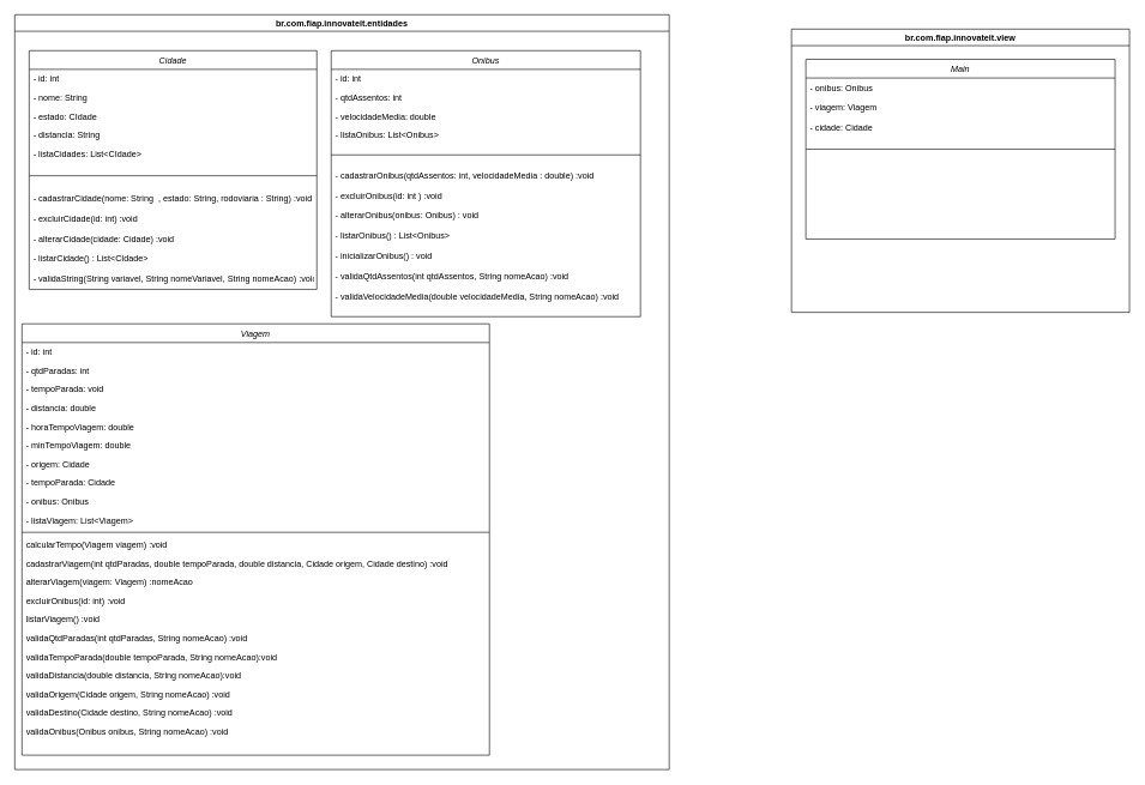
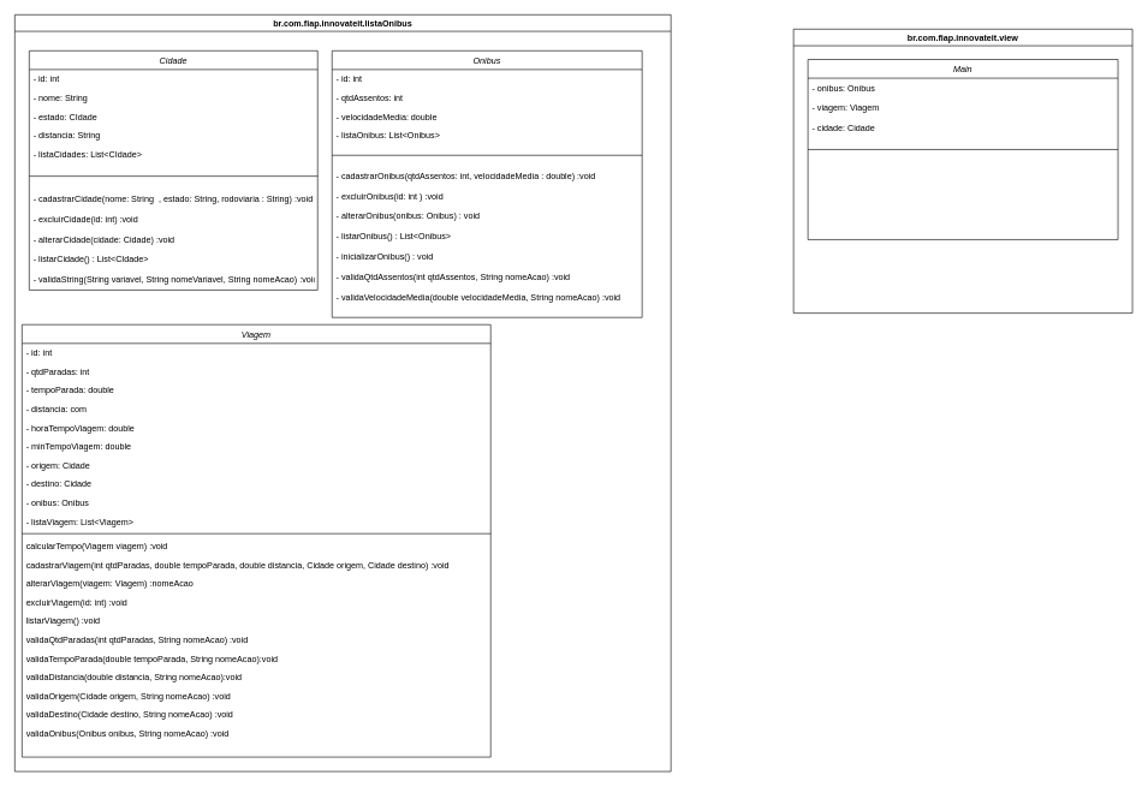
- <mxCell id="2" value="br.com.fiap.innovateit.entidades" style="swimlane;whiteSpace=wrap;html=1;startSize=23;" parent="1" vertex="1"><mxGeometry x="20" y="20" width="910" height="1050" as="geometry" /></mxCell>
+ <mxCell id="2" value="br.com.fiap.innovateit.listaOnibus" style="swimlane;whiteSpace=wrap;html=1;startSize=23;" parent="1" vertex="1"><mxGeometry x="20" y="20" width="910" height="1050" as="geometry" /></mxCell>
- <mxCell id="18" value="- tempoParada: void&#10;" style="text;align=left;verticalAlign=top;spacingLeft=4;spacingRight=4;overflow=hidden;rotatable=0;points=[[0,0.5],[1,0.5]];portConstraint=eastwest;" parent="15" vertex="1"><mxGeometry y="78" width="650" height="26" as="geometry" /></mxCell>
+ <mxCell id="18" value="- tempoParada: double&#10;" style="text;align=left;verticalAlign=top;spacingLeft=4;spacingRight=4;overflow=hidden;rotatable=0;points=[[0,0.5],[1,0.5]];portConstraint=eastwest;" parent="15" vertex="1"><mxGeometry y="78" width="650" height="26" as="geometry" /></mxCell>
- <mxCell id="19" value="- distancia: double" style="text;align=left;verticalAlign=top;spacingLeft=4;spacingRight=4;overflow=hidden;rotatable=0;points=[[0,0.5],[1,0.5]];portConstraint=eastwest;rounded=0;shadow=0;html=0;" parent="15" vertex="1"><mxGeometry y="104" width="650" height="26" as="geometry" /></mxCell>
+ <mxCell id="19" value="- distancia: com" style="text;align=left;verticalAlign=top;spacingLeft=4;spacingRight=4;overflow=hidden;rotatable=0;points=[[0,0.5],[1,0.5]];portConstraint=eastwest;rounded=0;shadow=0;html=0;" parent="15" vertex="1"><mxGeometry y="104" width="650" height="26" as="geometry" /></mxCell>
- <mxCell id="23" value="- tempoParada: Cidade&#10;" style="text;align=left;verticalAlign=top;spacingLeft=4;spacingRight=4;overflow=hidden;rotatable=0;points=[[0,0.5],[1,0.5]];portConstraint=eastwest;rounded=0;shadow=0;html=0;" parent="15" vertex="1"><mxGeometry y="208" width="650" height="26" as="geometry" /></mxCell>
+ <mxCell id="23" value="- destino: Cidade&#10;" style="text;align=left;verticalAlign=top;spacingLeft=4;spacingRight=4;overflow=hidden;rotatable=0;points=[[0,0.5],[1,0.5]];portConstraint=eastwest;rounded=0;shadow=0;html=0;" parent="15" vertex="1"><mxGeometry y="208" width="650" height="26" as="geometry" /></mxCell>
- <mxCell id="30" value="excluirOnibus(id: int) :void&#10;&#10;" style="text;align=left;verticalAlign=top;spacingLeft=4;spacingRight=4;overflow=hidden;rotatable=0;points=[[0,0.5],[1,0.5]];portConstraint=eastwest;rounded=0;shadow=0;html=0;" parent="15" vertex="1"><mxGeometry y="372" width="650" height="26" as="geometry" /></mxCell>
+ <mxCell id="30" value="excluirViagem(id: int) :void&#10;&#10;" style="text;align=left;verticalAlign=top;spacingLeft=4;spacingRight=4;overflow=hidden;rotatable=0;points=[[0,0.5],[1,0.5]];portConstraint=eastwest;rounded=0;shadow=0;html=0;" parent="15" vertex="1"><mxGeometry y="372" width="650" height="26" as="geometry" /></mxCell>
